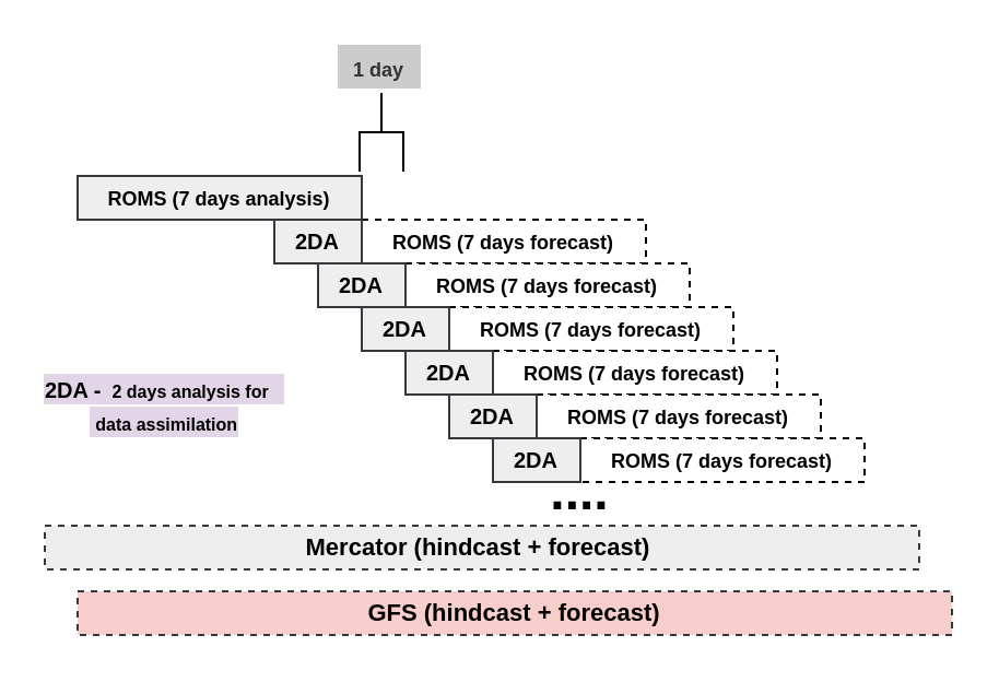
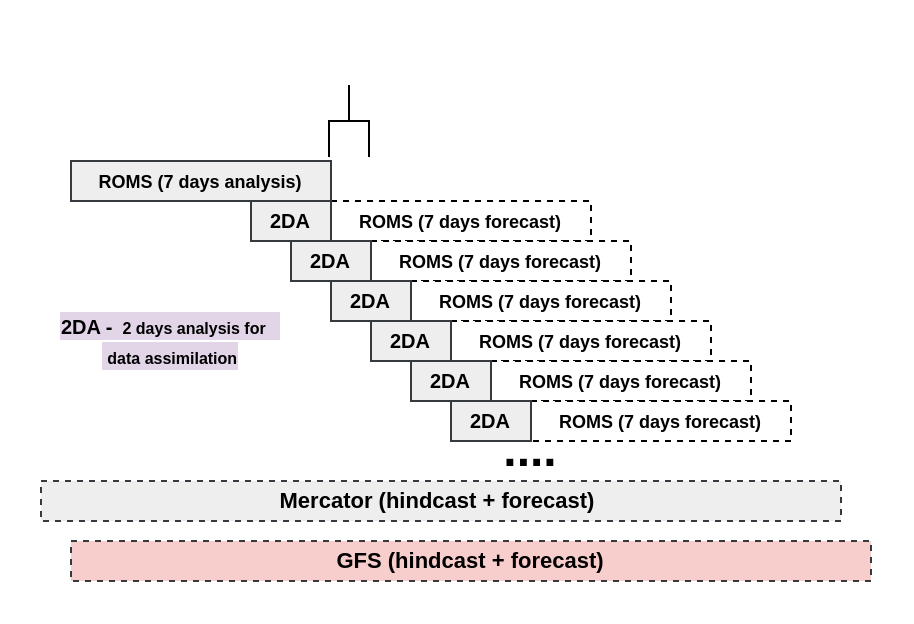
- <mxCell id="10" value="&lt;b&gt;&lt;font style=&quot;font-size: 9px&quot;&gt;1 day&lt;/font&gt;&lt;/b&gt;" style="text;html=1;align=center;verticalAlign=bottom;whiteSpace=wrap;rounded=0;perimeterSpacing=0;fontColor=#333333;fillColor=#CCCCCC;" parent="1" vertex="1"><mxGeometry x="154" y="20" width="38" height="20" as="geometry" /></mxCell>
- <mxCell id="20" value="&lt;span style=&quot;background-color: rgb(225 , 213 , 231)&quot;&gt;&lt;b style=&quot;font-size: x-small&quot;&gt;2DA -&lt;/b&gt;&lt;span style=&quot;font-size: x-small&quot;&gt;&amp;nbsp;&lt;/span&gt;&lt;b style=&quot;font-size: 8px&quot;&gt;&lt;font style=&quot;font-size: 8px&quot;&gt;&amp;nbsp;2 days analysis for&amp;nbsp; &amp;nbsp; &amp;nbsp;data assimilation&lt;/font&gt;&lt;/b&gt;&lt;/span&gt;" style="text;html=1;strokeColor=none;fillColor=none;align=center;verticalAlign=middle;whiteSpace=wrap;rounded=0;" parent="1" vertex="1"><mxGeometry x="15" y="175" width="120" height="20" as="geometry" /></mxCell>
+ <mxCell id="20" value="&lt;span style=&quot;background-color: rgb(225 , 213 , 231)&quot;&gt;&lt;b style=&quot;font-size: x-small&quot;&gt;2DA -&lt;/b&gt;&lt;span style=&quot;font-size: x-small&quot;&gt;&amp;nbsp;&lt;/span&gt;&lt;b style=&quot;font-size: 8px&quot;&gt;&lt;font style=&quot;font-size: 8px&quot;&gt;&amp;nbsp;2 days analysis for&amp;nbsp; &amp;nbsp; &amp;nbsp;data assimilation&lt;/font&gt;&lt;/b&gt;&lt;/span&gt;" style="text;html=1;strokeColor=none;fillColor=none;align=center;verticalAlign=middle;whiteSpace=wrap;rounded=0;" parent="1" vertex="1"><mxGeometry x="25" y="160" width="120" height="20" as="geometry" /></mxCell>
